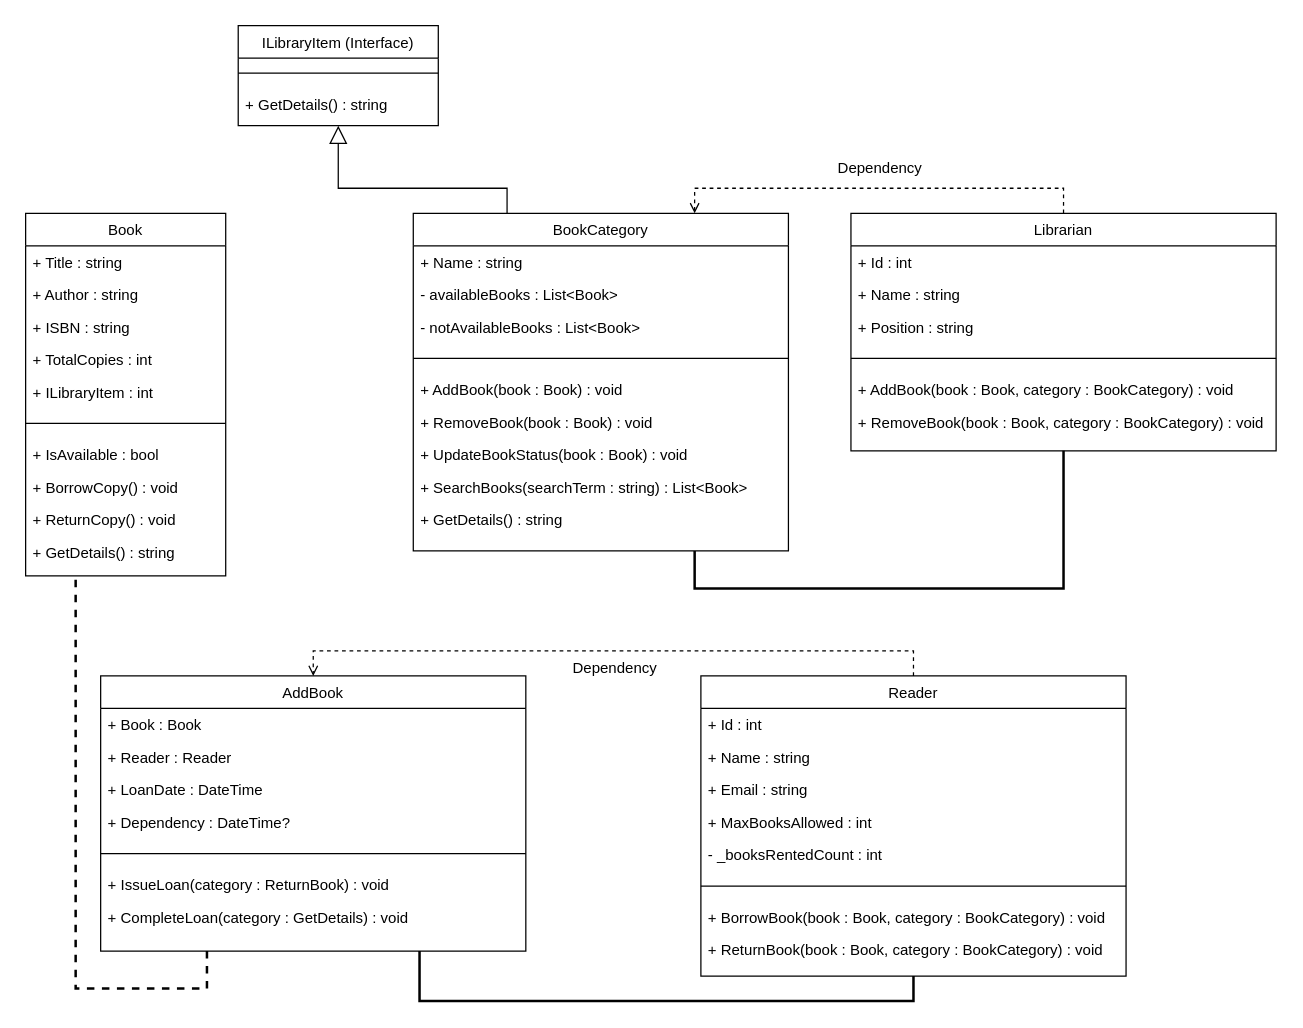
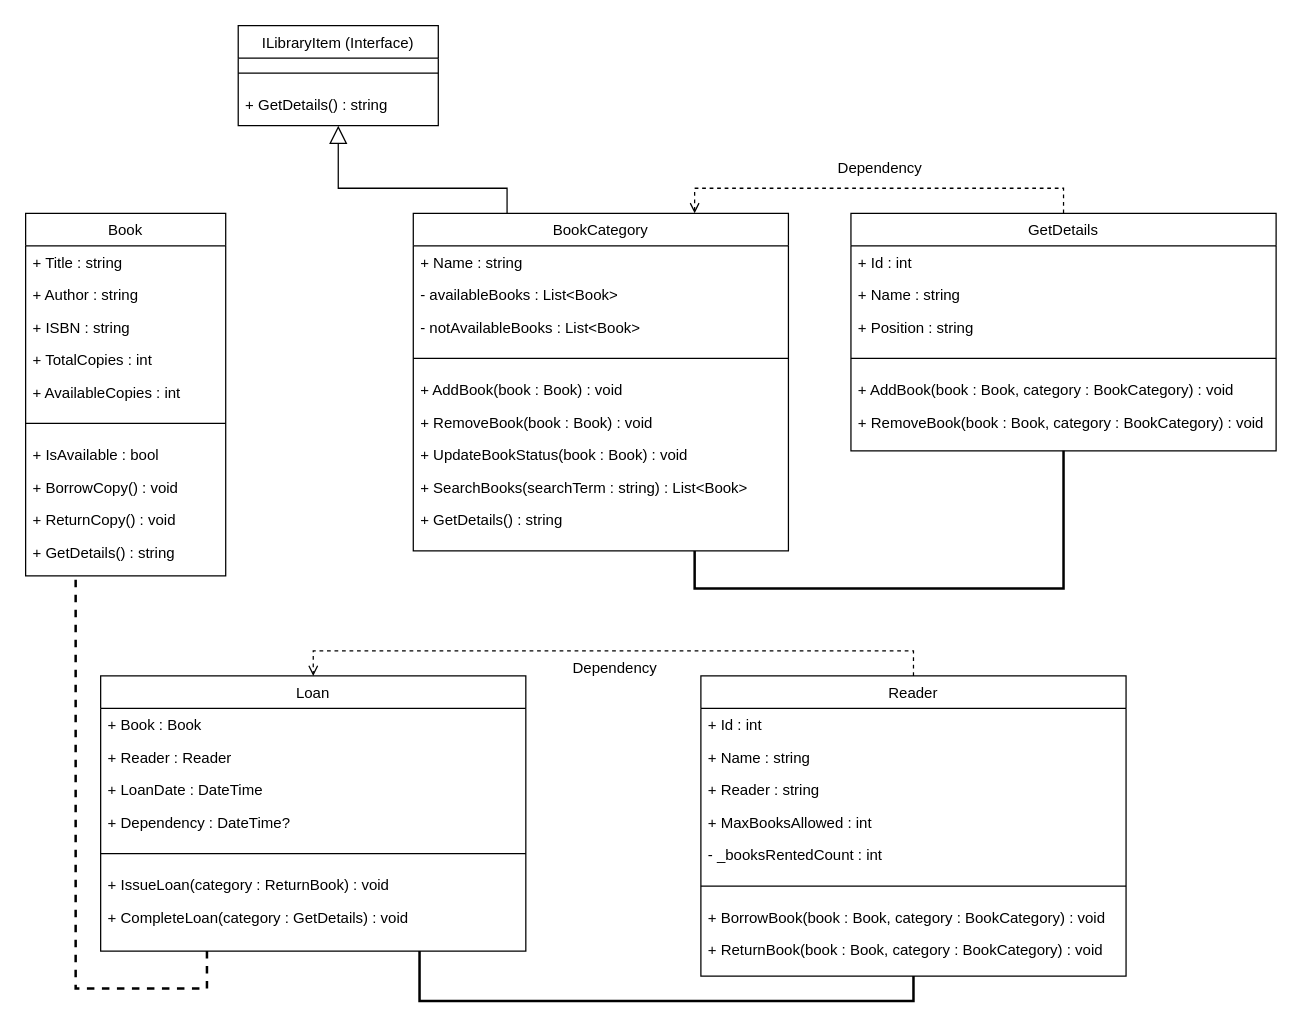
- <mxCell id="35" value="Librarian" style="swimlane;fontStyle=0;align=center;verticalAlign=top;childLayout=stackLayout;horizontal=1;startSize=26;horizontalStack=0;resizeParent=1;resizeLast=0;collapsible=1;marginBottom=0;rounded=0;shadow=0;strokeWidth=1;" vertex="1" parent="1"><mxGeometry x="680" y="170" width="340" height="190" as="geometry"><mxRectangle x="130" y="380" width="160" height="26" as="alternateBounds" /></mxGeometry></mxCell>
+ <mxCell id="35" value="GetDetails" style="swimlane;fontStyle=0;align=center;verticalAlign=top;childLayout=stackLayout;horizontal=1;startSize=26;horizontalStack=0;resizeParent=1;resizeLast=0;collapsible=1;marginBottom=0;rounded=0;shadow=0;strokeWidth=1;" vertex="1" parent="1"><mxGeometry x="680" y="170" width="340" height="190" as="geometry"><mxRectangle x="130" y="380" width="160" height="26" as="alternateBounds" /></mxGeometry></mxCell>
- <mxCell id="10" value="+ ILibraryItem : int" style="text;align=left;verticalAlign=top;spacingLeft=4;spacingRight=4;overflow=hidden;rotatable=0;points=[[0,0.5],[1,0.5]];portConstraint=eastwest;" vertex="1" parent="5"><mxGeometry y="130" width="160" height="26" as="geometry" /></mxCell>
+ <mxCell id="10" value="+ AvailableCopies : int" style="text;align=left;verticalAlign=top;spacingLeft=4;spacingRight=4;overflow=hidden;rotatable=0;points=[[0,0.5],[1,0.5]];portConstraint=eastwest;" vertex="1" parent="5"><mxGeometry y="130" width="160" height="26" as="geometry" /></mxCell>
- <mxCell id="42" value="AddBook" style="swimlane;fontStyle=0;align=center;verticalAlign=top;childLayout=stackLayout;horizontal=1;startSize=26;horizontalStack=0;resizeParent=1;resizeLast=0;collapsible=1;marginBottom=0;rounded=0;shadow=0;strokeWidth=1;" vertex="1" parent="1"><mxGeometry x="80" y="540" width="340" height="220" as="geometry"><mxRectangle x="130" y="380" width="160" height="26" as="alternateBounds" /></mxGeometry></mxCell>
+ <mxCell id="42" value="Loan" style="swimlane;fontStyle=0;align=center;verticalAlign=top;childLayout=stackLayout;horizontal=1;startSize=26;horizontalStack=0;resizeParent=1;resizeLast=0;collapsible=1;marginBottom=0;rounded=0;shadow=0;strokeWidth=1;" vertex="1" parent="1"><mxGeometry x="80" y="540" width="340" height="220" as="geometry"><mxRectangle x="130" y="380" width="160" height="26" as="alternateBounds" /></mxGeometry></mxCell>
- <mxCell id="29" value="+ Email : string" style="text;align=left;verticalAlign=top;spacingLeft=4;spacingRight=4;overflow=hidden;rotatable=0;points=[[0,0.5],[1,0.5]];portConstraint=eastwest;" vertex="1" parent="26"><mxGeometry y="78" width="340" height="26" as="geometry" /></mxCell>
+ <mxCell id="29" value="+ Reader : string" style="text;align=left;verticalAlign=top;spacingLeft=4;spacingRight=4;overflow=hidden;rotatable=0;points=[[0,0.5],[1,0.5]];portConstraint=eastwest;" vertex="1" parent="26"><mxGeometry y="78" width="340" height="26" as="geometry" /></mxCell>
